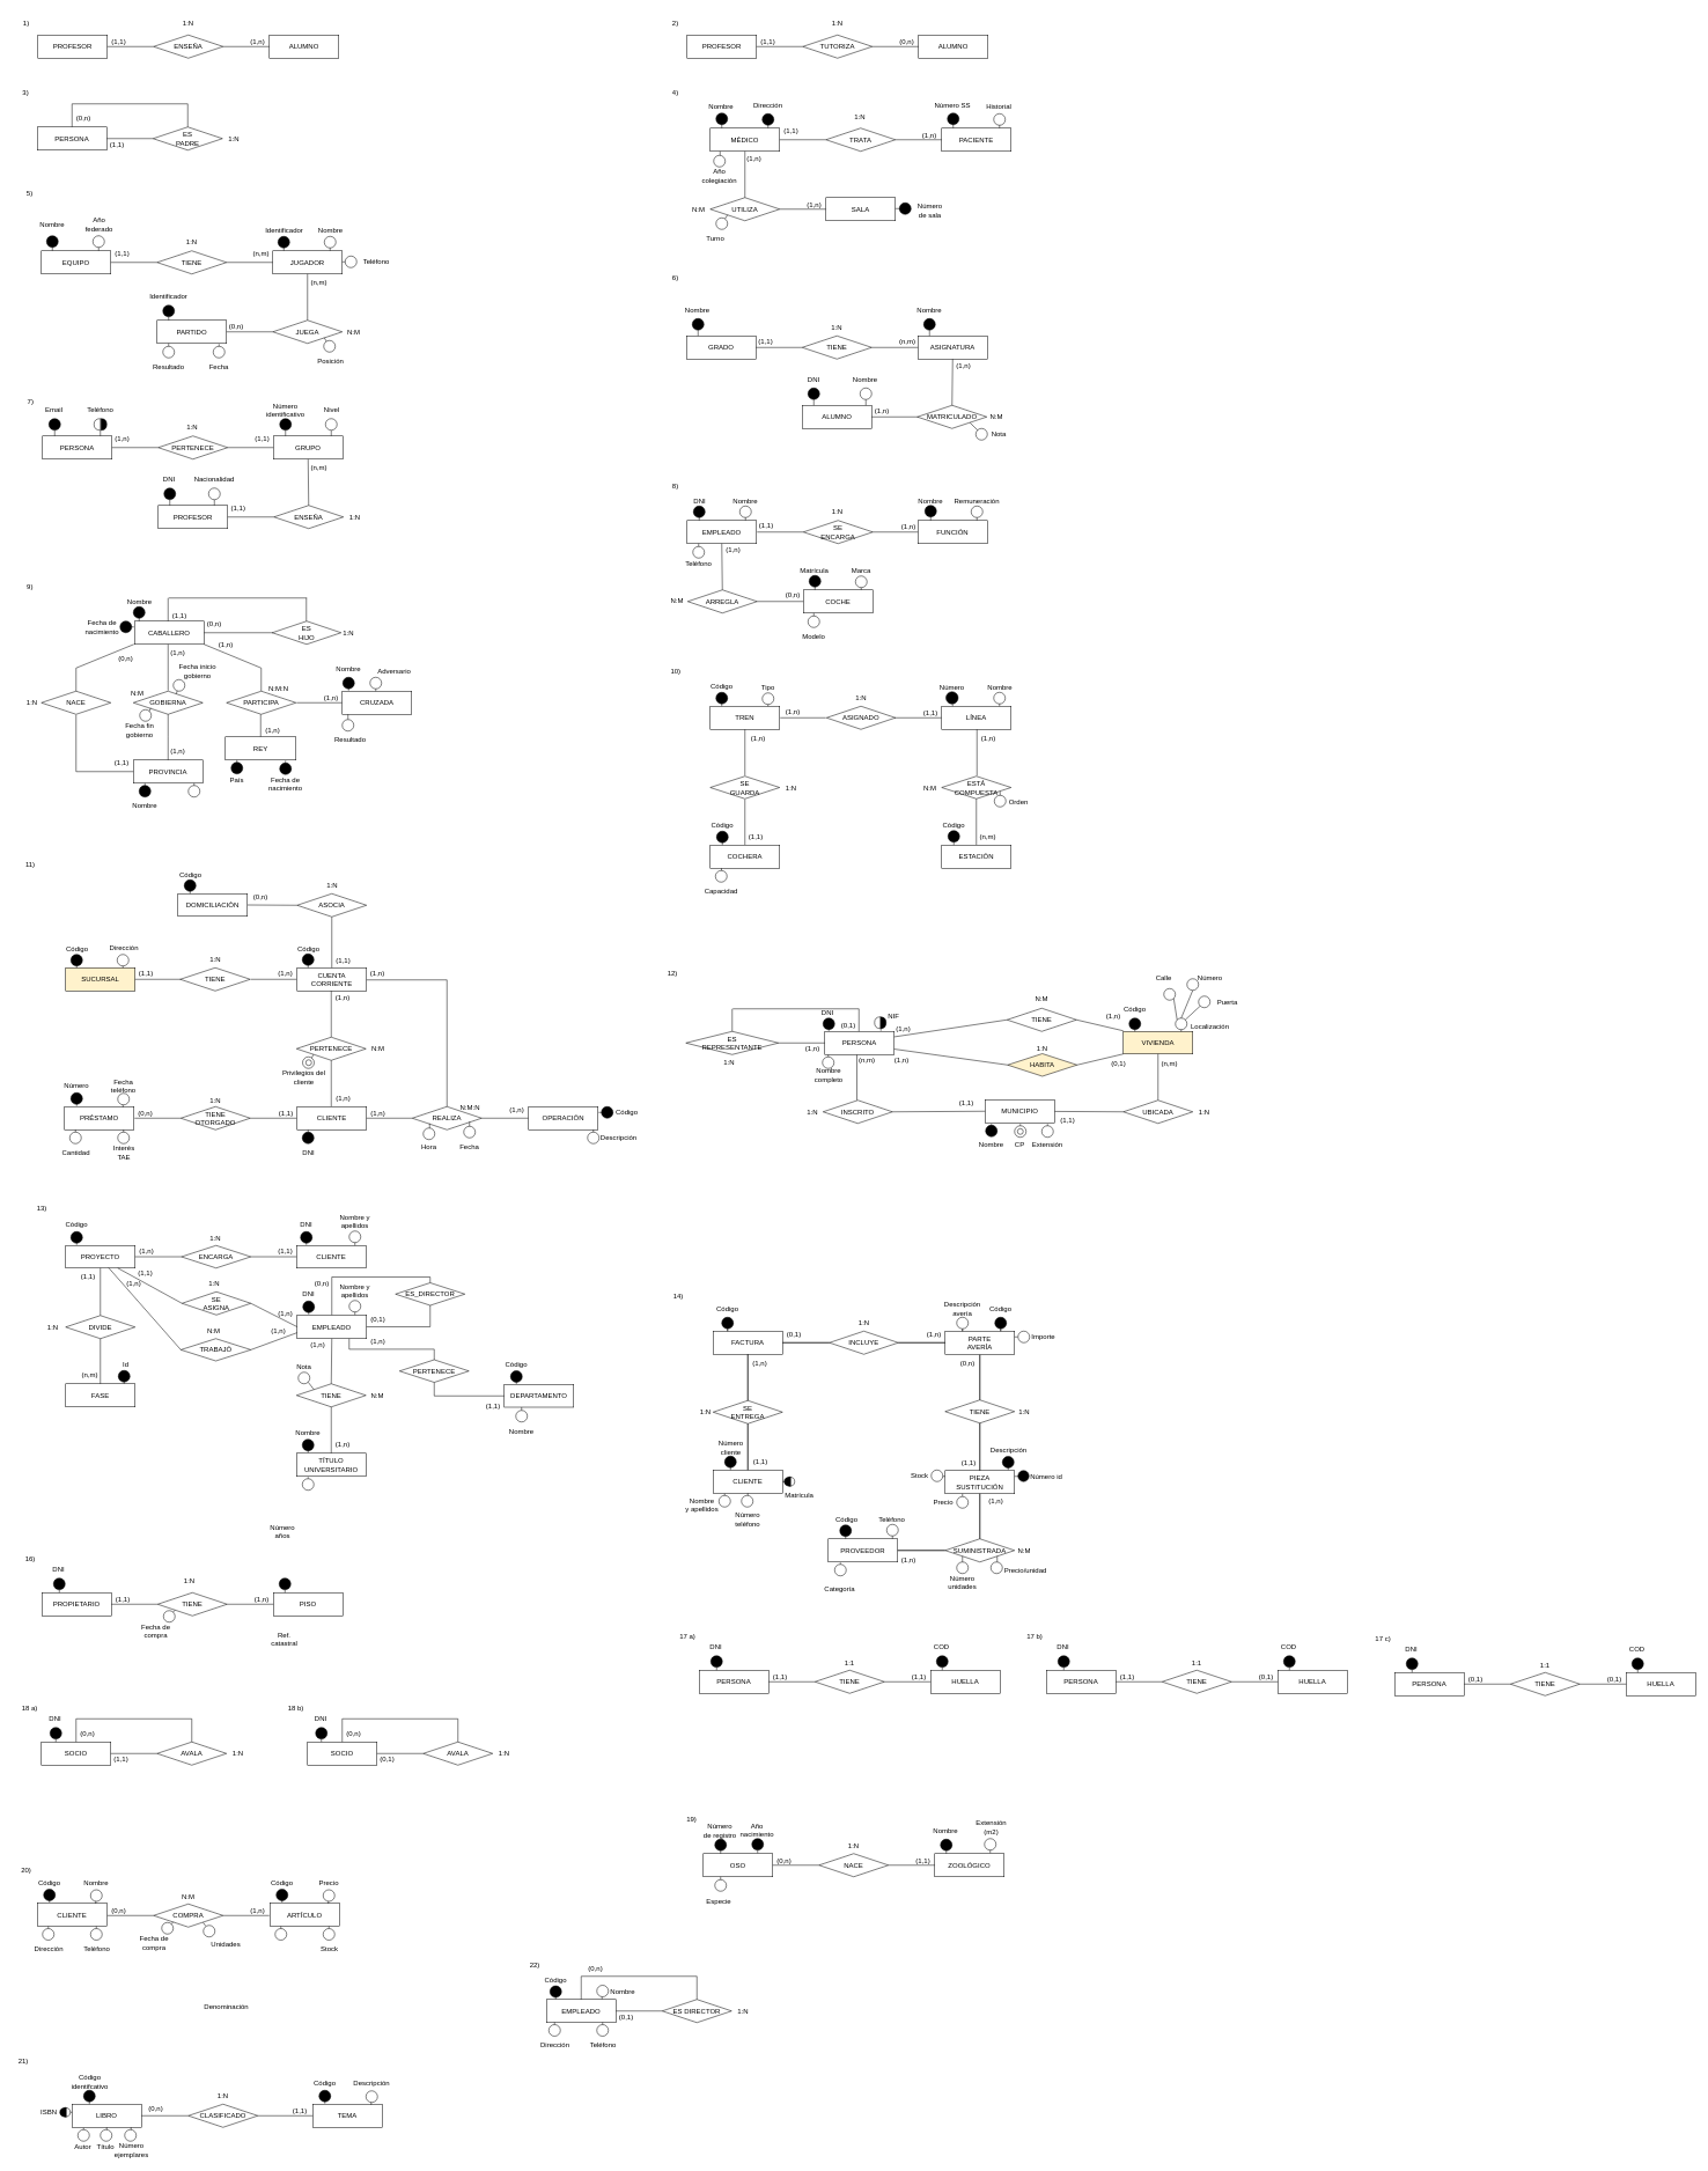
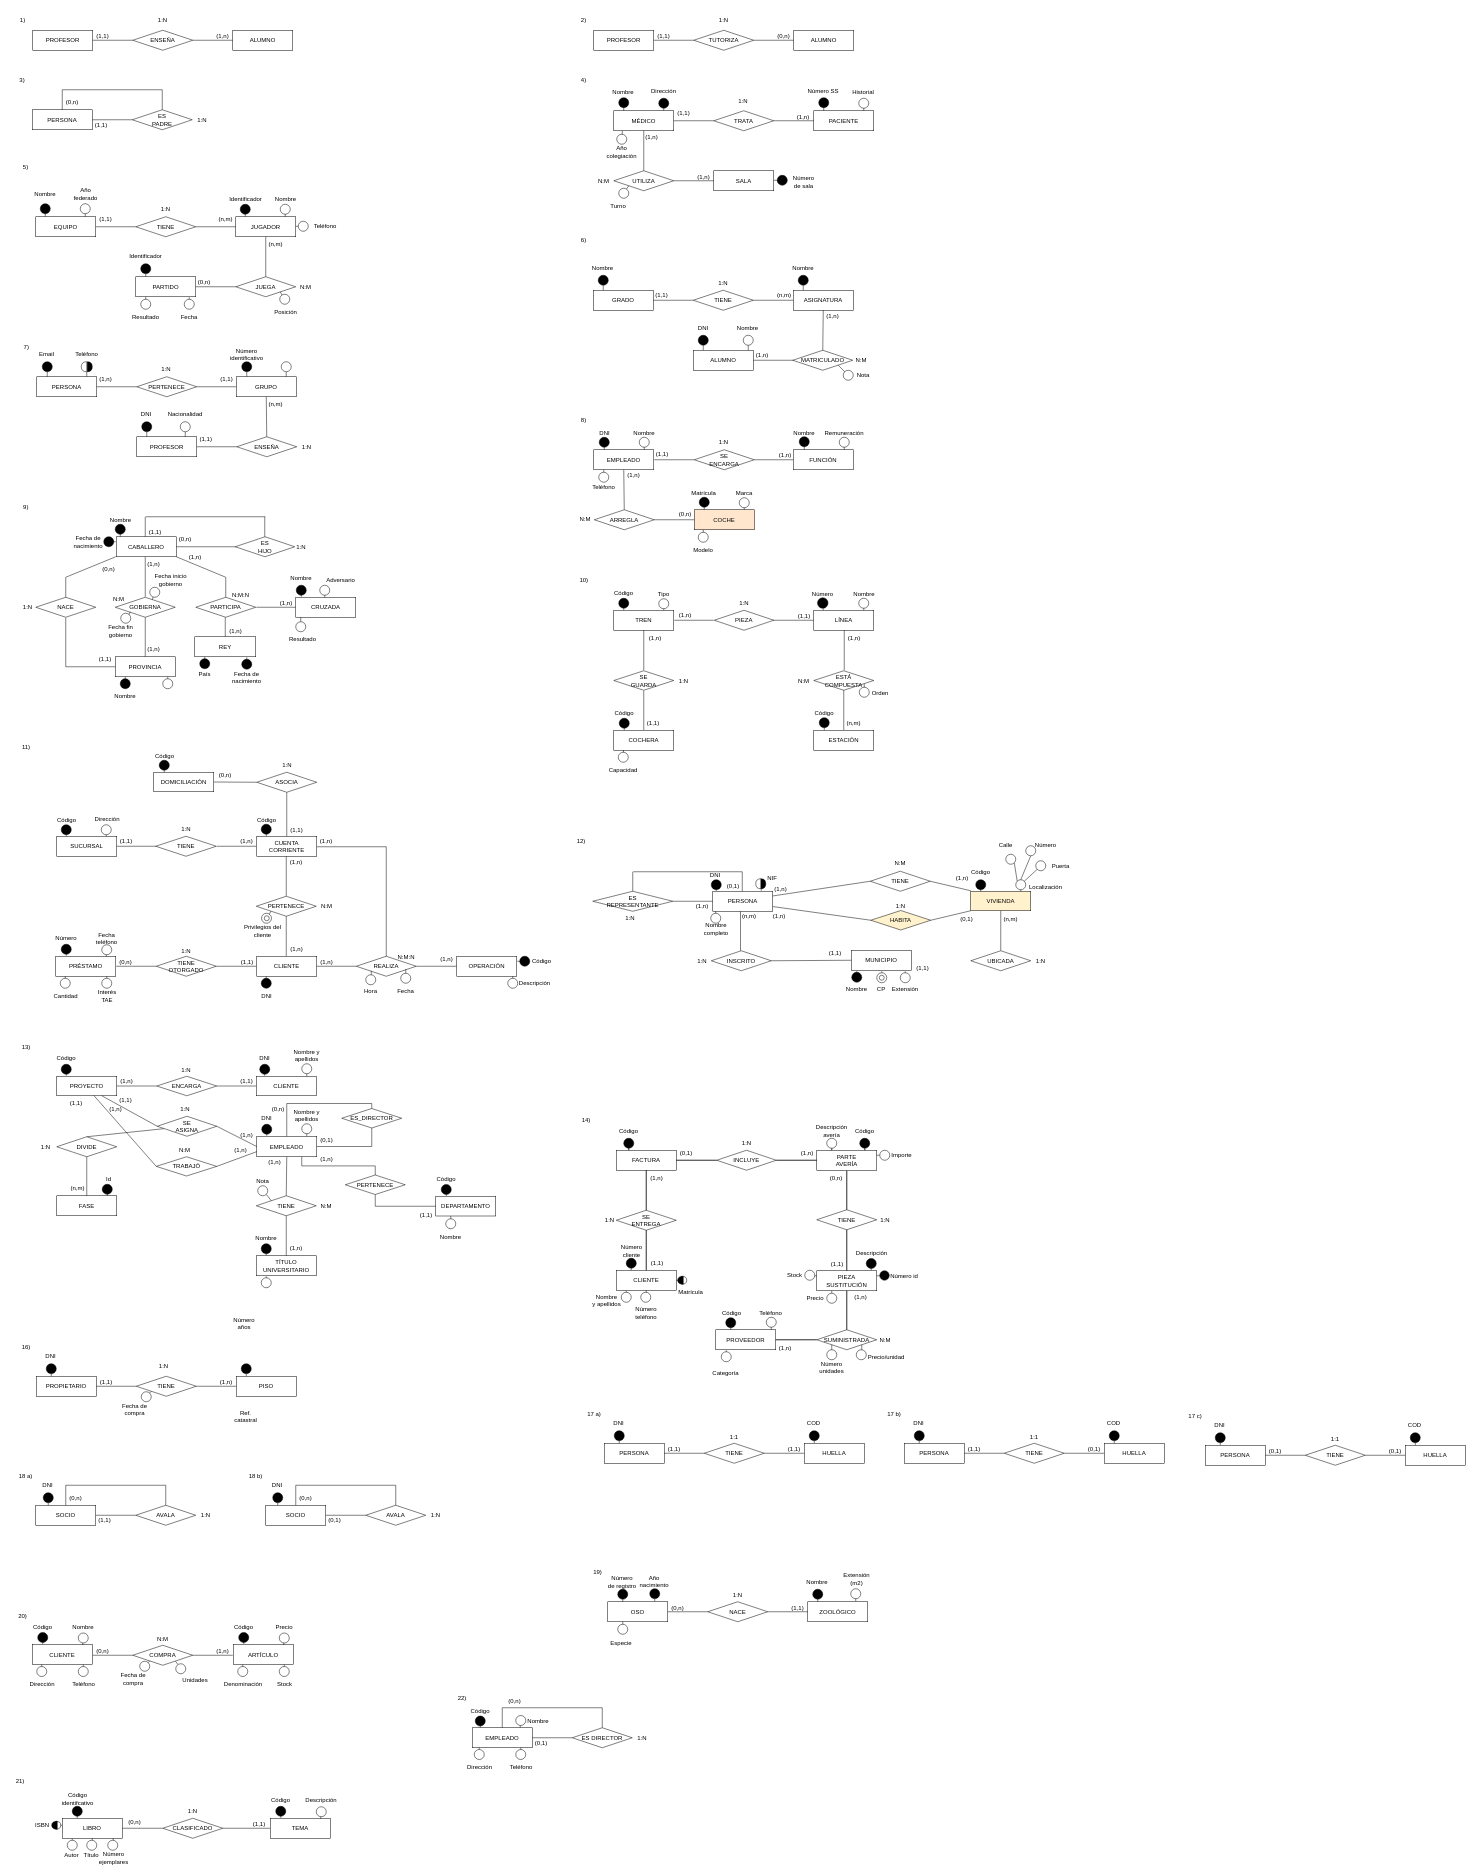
- <mxCell id="163" value="Nivel" style="text;html=1;strokeColor=none;fillColor=none;align=center;verticalAlign=middle;whiteSpace=wrap;rounded=0;" parent="1" vertex="1"><mxGeometry x="543" y="693" width="60" height="30" as="geometry" /></mxCell>
- <mxCell id="176" value="COCHE" style="rounded=0;whiteSpace=wrap;html=1;" parent="1" vertex="1"><mxGeometry x="1388" y="1019" width="120" height="40" as="geometry" /></mxCell>
+ <mxCell id="176" value="COCHE" style="rounded=0;whiteSpace=wrap;html=1;fillColor=#ffe6cc;" parent="1" vertex="1"><mxGeometry x="1388" y="1019" width="120" height="40" as="geometry" /></mxCell>
- <mxCell id="295" value="ASIGNADO" style="rhombus;whiteSpace=wrap;html=1;" parent="1" vertex="1"><mxGeometry x="1428" y="1220" width="119" height="40" as="geometry" /></mxCell>
+ <mxCell id="295" value="PIEZA" style="rhombus;whiteSpace=wrap;html=1;" parent="1" vertex="1"><mxGeometry x="1428" y="1220" width="119" height="40" as="geometry" /></mxCell>
- <mxCell id="337" value="SUCURSAL" style="rounded=0;whiteSpace=wrap;html=1;fillColor=#fff2cc;" parent="1" vertex="1"><mxGeometry x="113" y="1672" width="120" height="40" as="geometry" /></mxCell>
+ <mxCell id="337" value="SUCURSAL" style="rounded=0;whiteSpace=wrap;html=1;" parent="1" vertex="1"><mxGeometry x="113" y="1672" width="120" height="40" as="geometry" /></mxCell>
- <mxCell id="436" value="" style="endArrow=none;html=1;rounded=0;entryX=0;entryY=0.5;entryDx=0;entryDy=0;startArrow=none;" parent="1" source="437" target="433" edge="1"><mxGeometry width="50" height="50" relative="1" as="geometry"><mxPoint x="1542" y="1921" as="sourcePoint" /><mxPoint x="1592" y="1871" as="targetPoint" /></mxGeometry></mxCell>
- <mxCell id="482" value="13)" style="text;html=1;strokeColor=none;fillColor=none;align=center;verticalAlign=middle;whiteSpace=wrap;rounded=0;" parent="1" vertex="1"><mxGeometry x="52" y="2068" width="40" height="40" as="geometry" /></mxCell>
+ <mxCell id="482" value="13)" style="text;html=1;strokeColor=none;fillColor=none;align=center;verticalAlign=middle;whiteSpace=wrap;rounded=0;" parent="1" vertex="1"><mxGeometry x="32" y="2073" width="40" height="40" as="geometry" /></mxCell>
- <mxCell id="491" value="" style="endArrow=none;html=1;rounded=0;entryX=0.5;entryY=1;entryDx=0;entryDy=0;exitX=0.5;exitY=0;exitDx=0;exitDy=0;" parent="1" source="492" target="483" edge="1"><mxGeometry width="50" height="50" relative="1" as="geometry"><mxPoint x="172" y="2271" as="sourcePoint" /><mxPoint x="185" y="2284" as="targetPoint" /></mxGeometry></mxCell>
+ <mxCell id="491" value="" style="endArrow=none;html=1;rounded=0;exitX=0.5;exitY=0;exitDx=0;exitDy=0;" parent="1" source="492" target="500" edge="1"><mxGeometry width="50" height="50" relative="1" as="geometry"><mxPoint x="172" y="2271" as="sourcePoint" /><mxPoint x="185" y="2284" as="targetPoint" /></mxGeometry></mxCell>
- <mxCell id="788" value="Denominación" style="text;html=1;strokeColor=none;fillColor=none;align=center;verticalAlign=middle;whiteSpace=wrap;rounded=0;" parent="1" vertex="1"><mxGeometry x="361" y="3452.5" width="60" height="30" as="geometry" /></mxCell>
+ <mxCell id="788" value="Denominación" style="text;html=1;strokeColor=none;fillColor=none;align=center;verticalAlign=middle;whiteSpace=wrap;rounded=0;" parent="1" vertex="1"><mxGeometry x="456" y="3352.5" width="60" height="30" as="geometry" /></mxCell>
